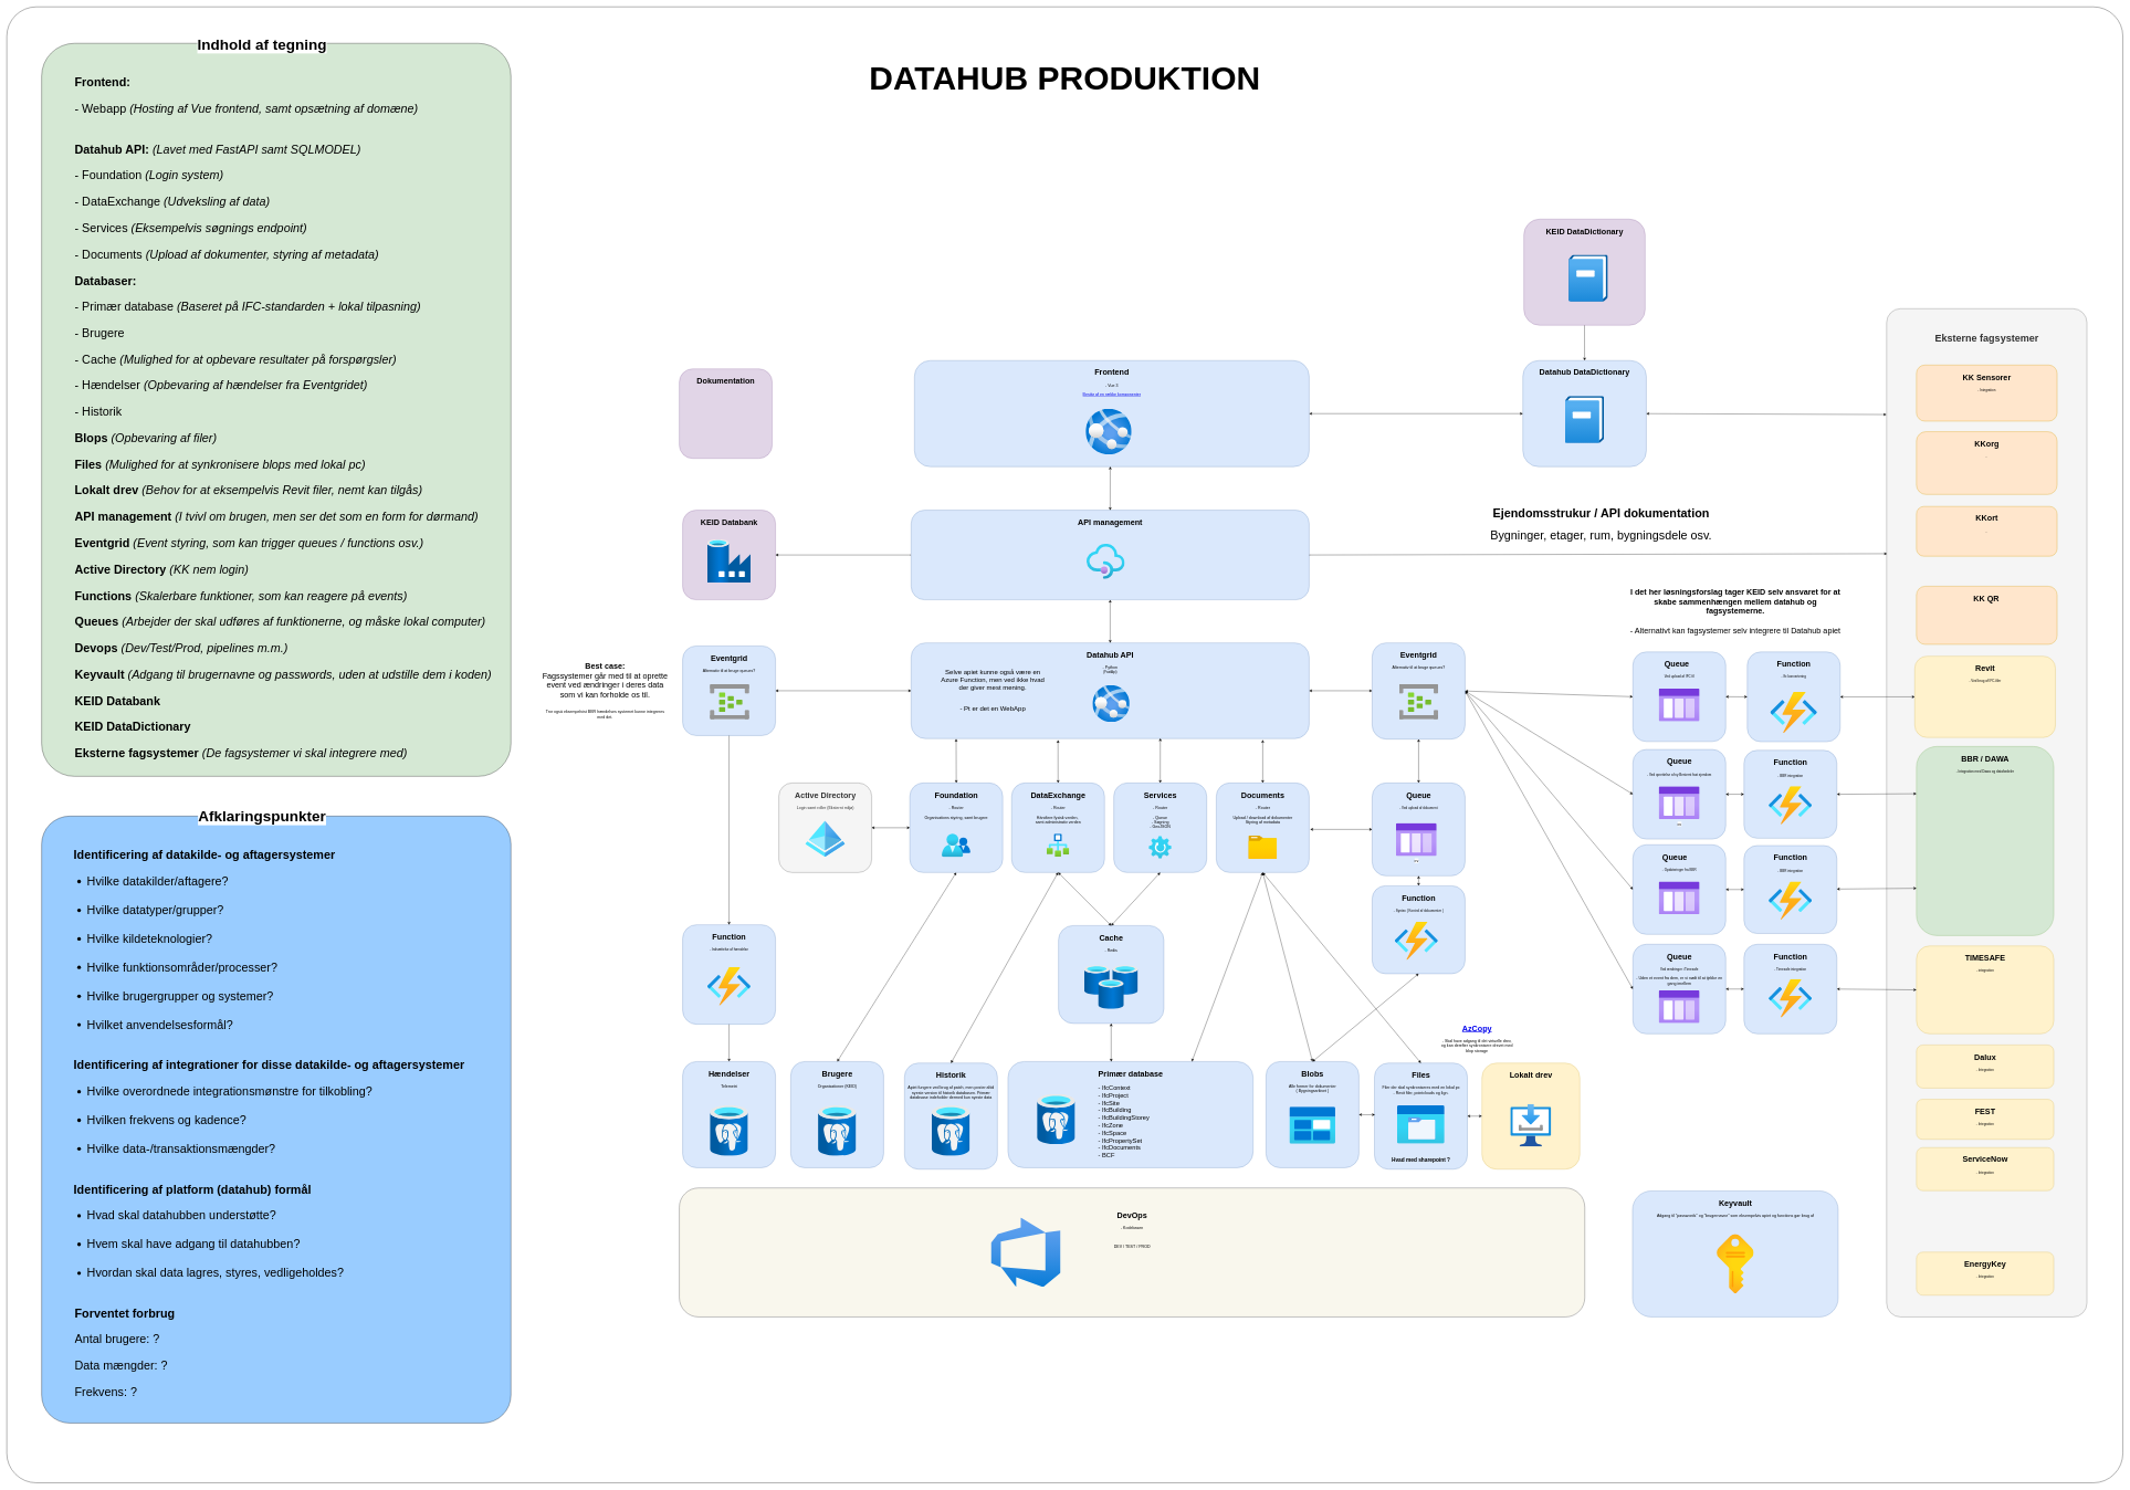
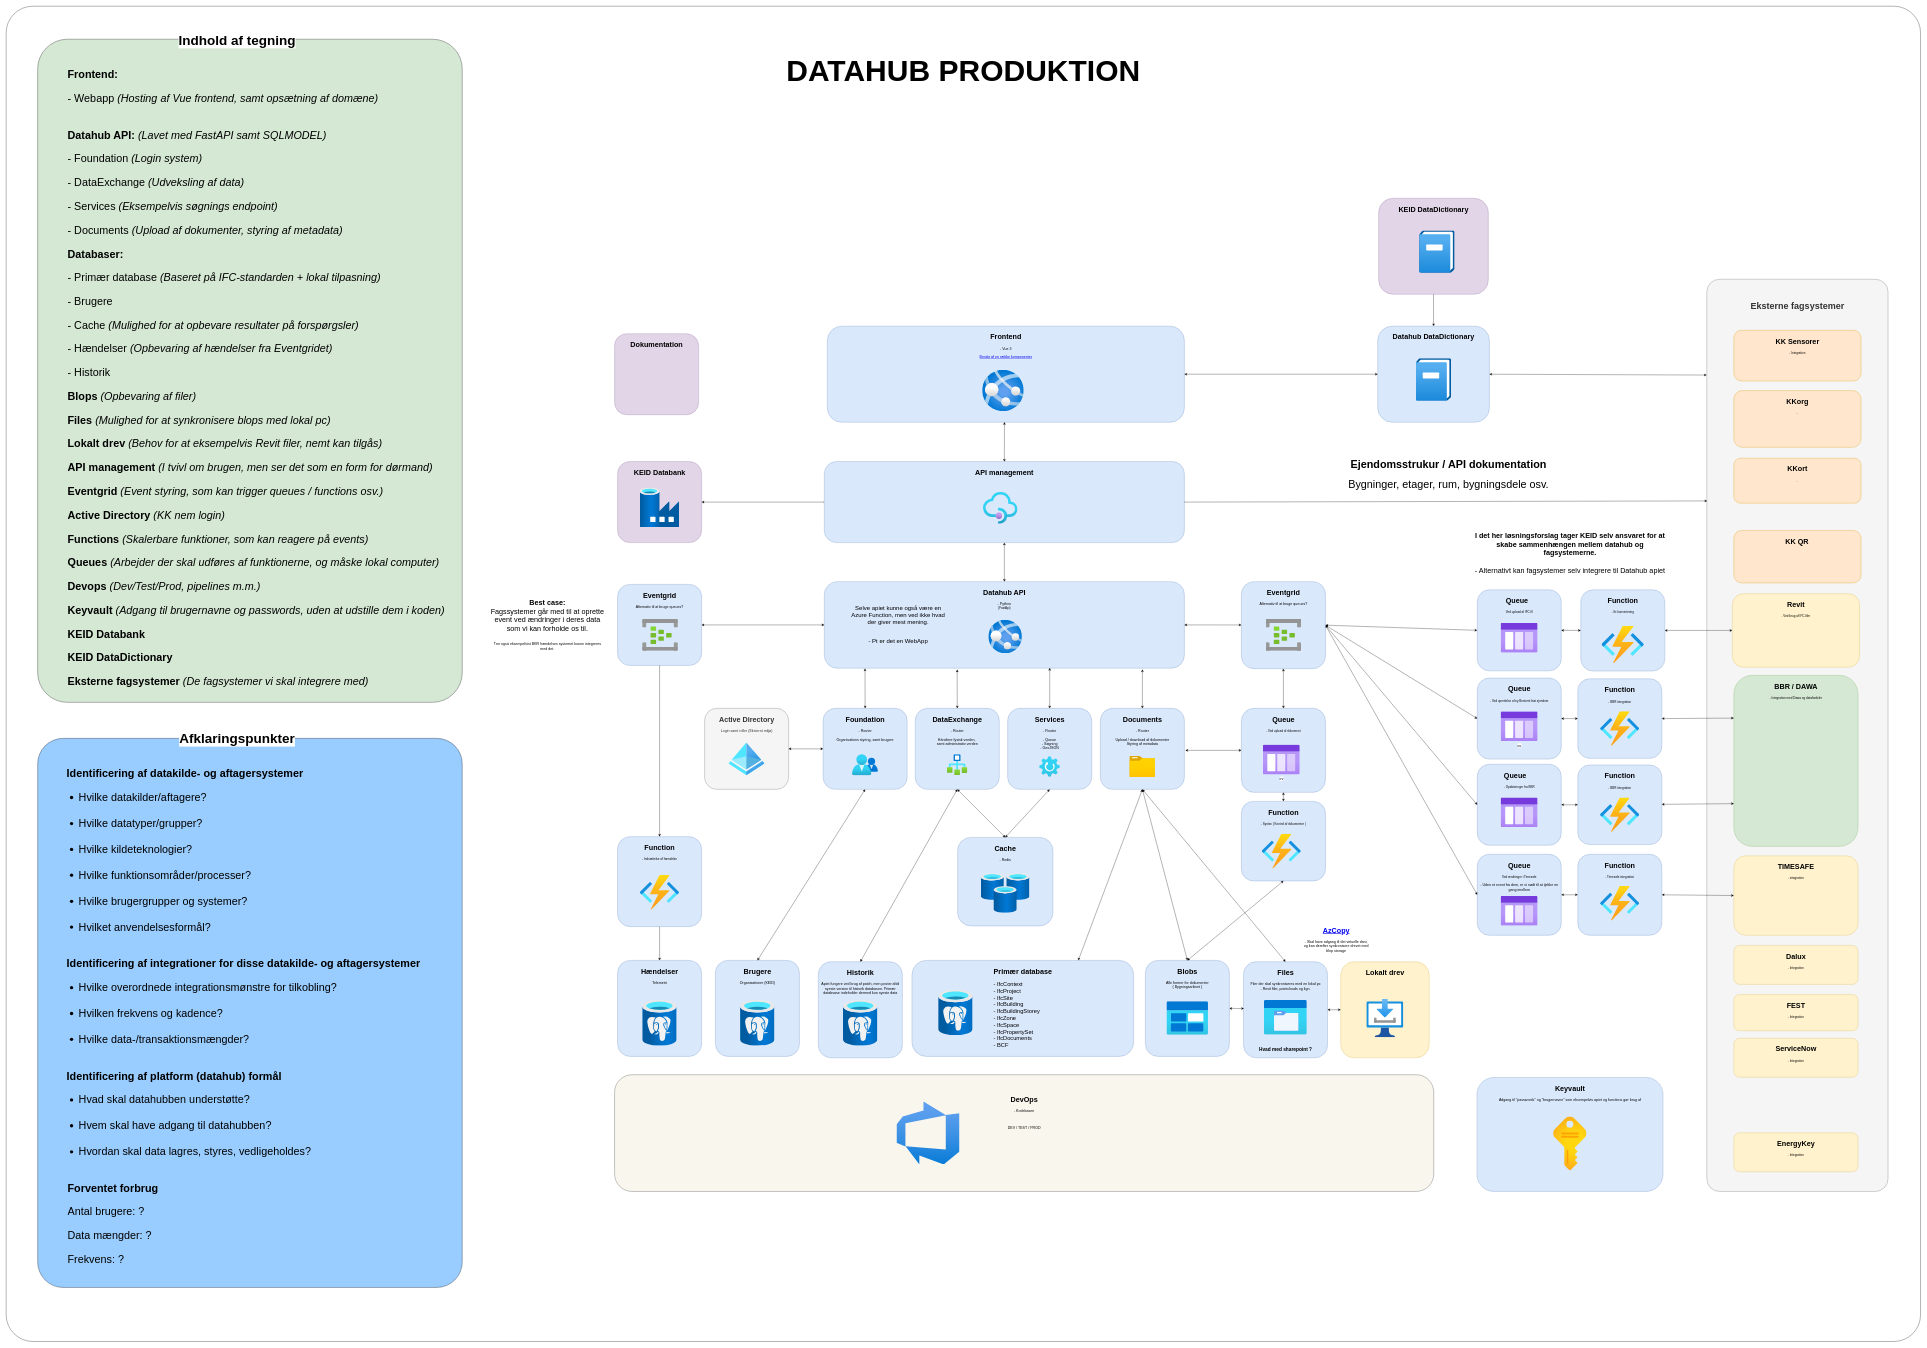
- <mxCell id="77" value="" style="endArrow=classic;startArrow=classic;html=1;strokeColor=#000000;entryX=0.421;entryY=0.001;entryDx=0;entryDy=0;entryPerimeter=0;exitX=0.5;exitY=1;exitDx=0;exitDy=0;" parent="1" source="48" target="12" edge="1"><mxGeometry width="50" height="50" relative="1" as="geometry"><mxPoint x="3168.68" y="3115" as="sourcePoint" /><mxPoint x="3192.3" y="2809" as="targetPoint" /></mxGeometry></mxCell>
